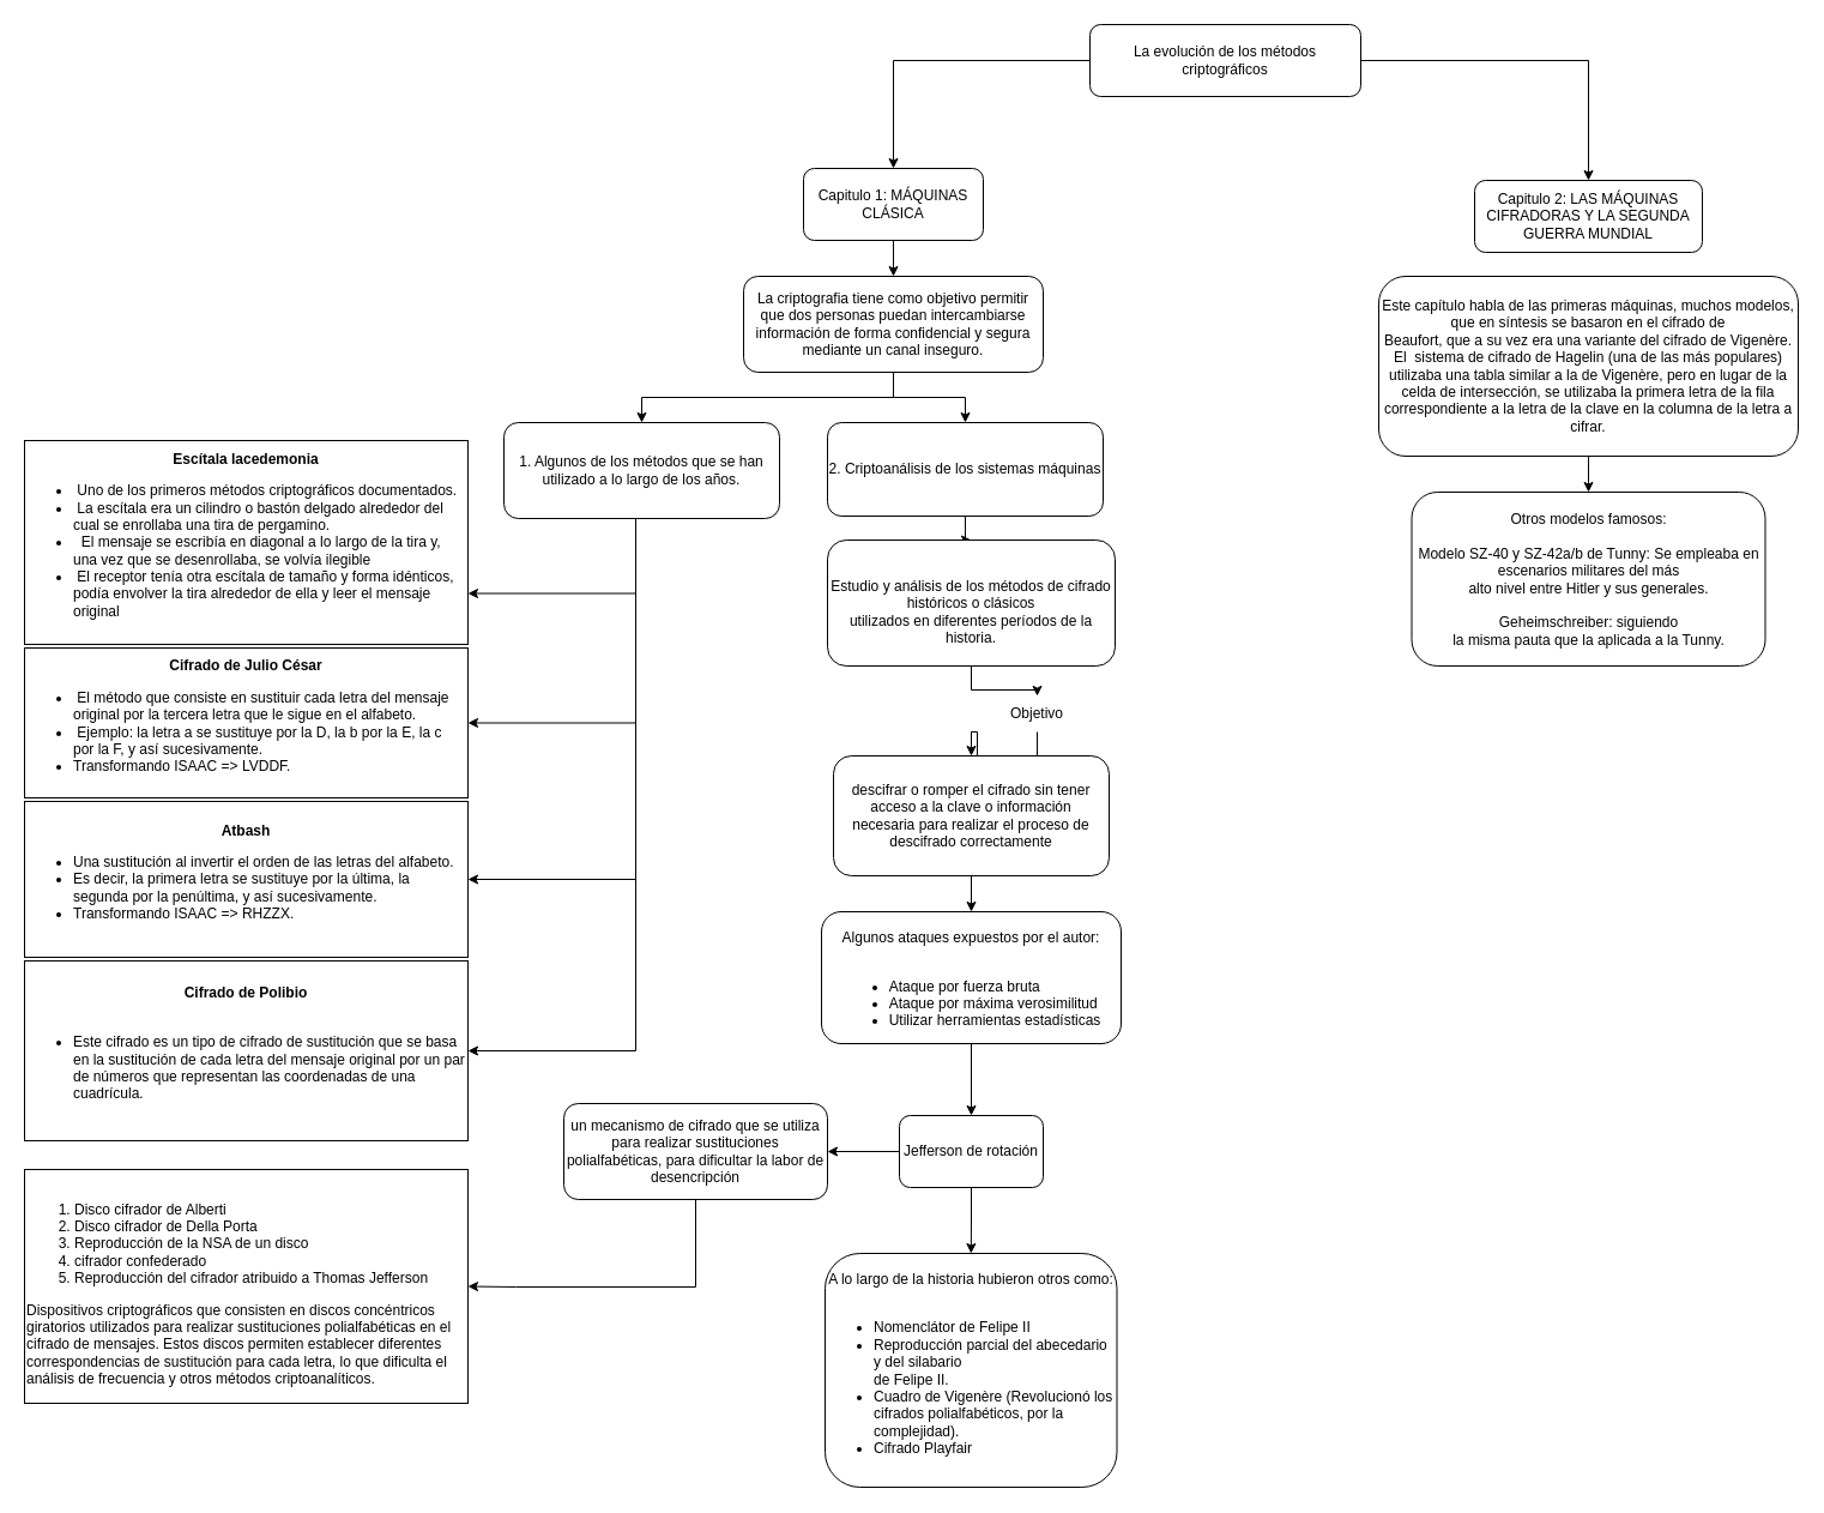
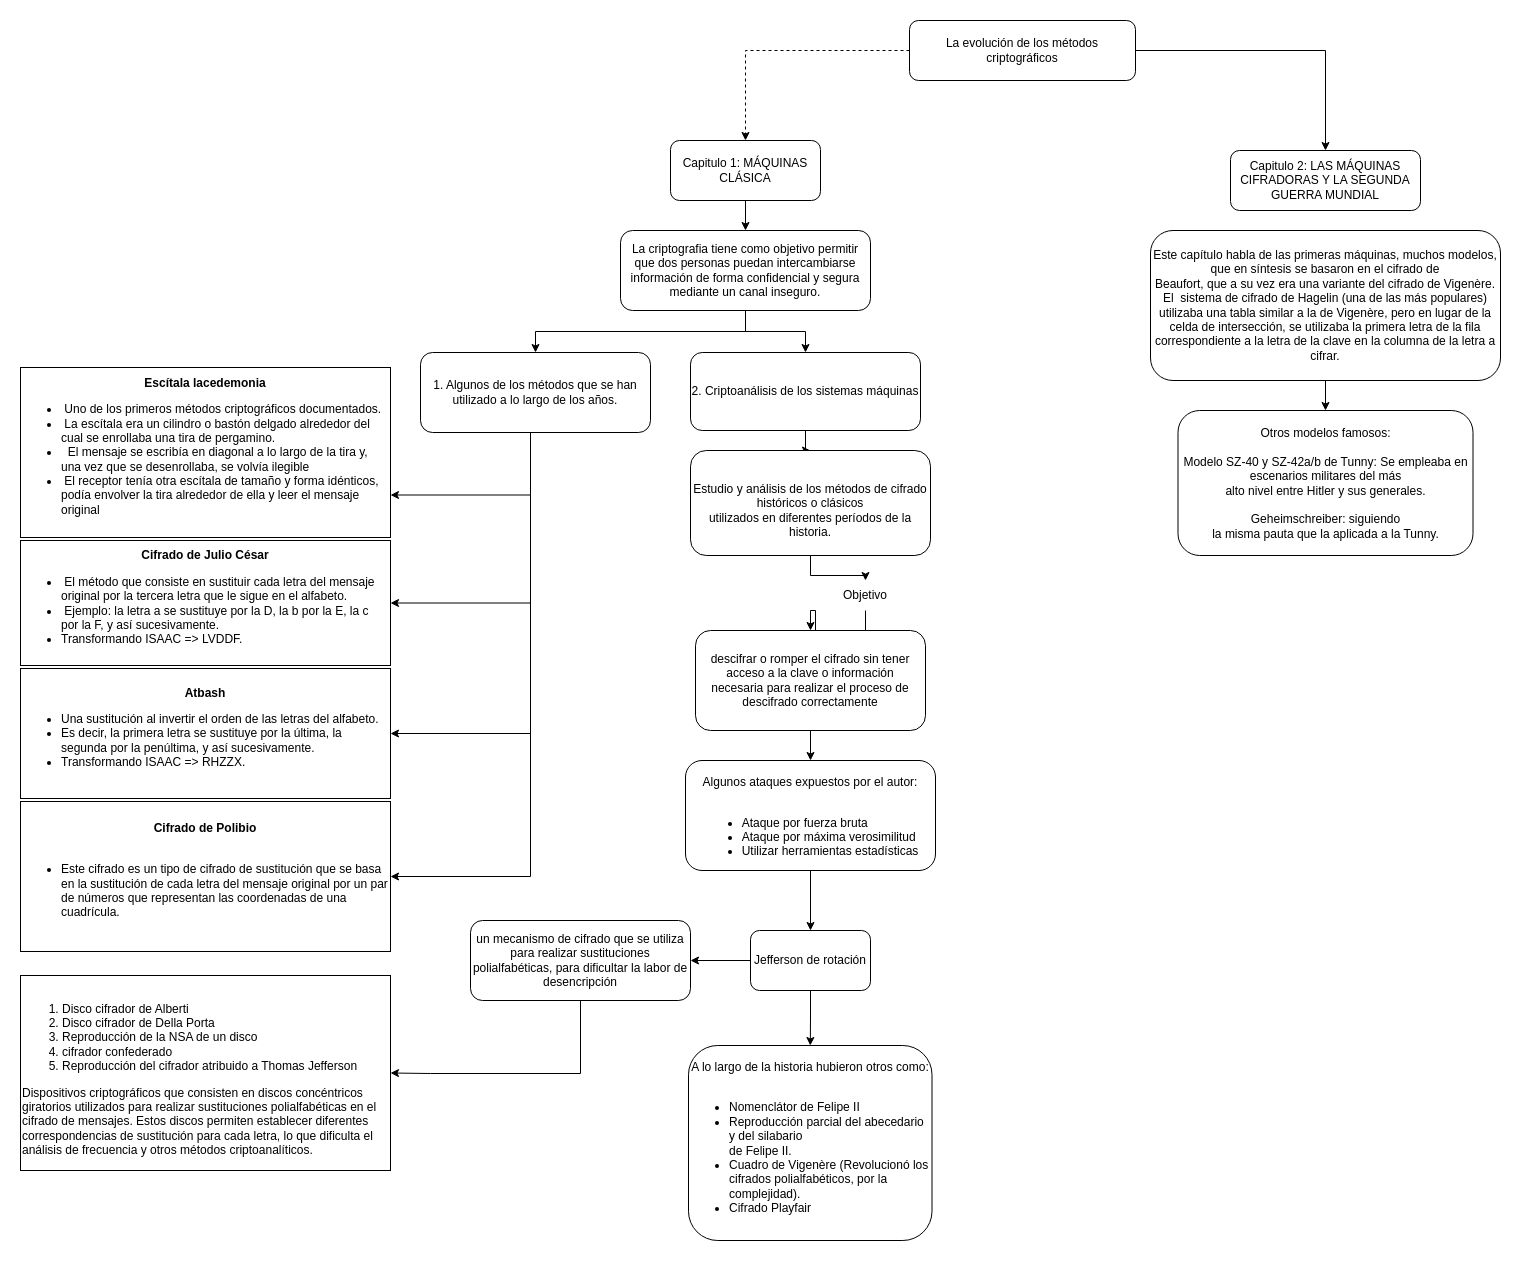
- <mxCell id="2" style="edgeStyle=orthogonalEdgeStyle;rounded=0;orthogonalLoop=1;jettySize=auto;html=1;entryX=0.5;entryY=0;entryDx=0;entryDy=0;" edge="1" parent="1" source="4" target="6"><mxGeometry relative="1" as="geometry" /></mxCell>
+ <mxCell id="2" style="edgeStyle=orthogonalEdgeStyle;rounded=0;orthogonalLoop=1;jettySize=auto;html=1;entryX=0.5;entryY=0;entryDx=0;entryDy=0;dashed=1;" edge="1" parent="1" source="4" target="6"><mxGeometry relative="1" as="geometry" /></mxCell>
